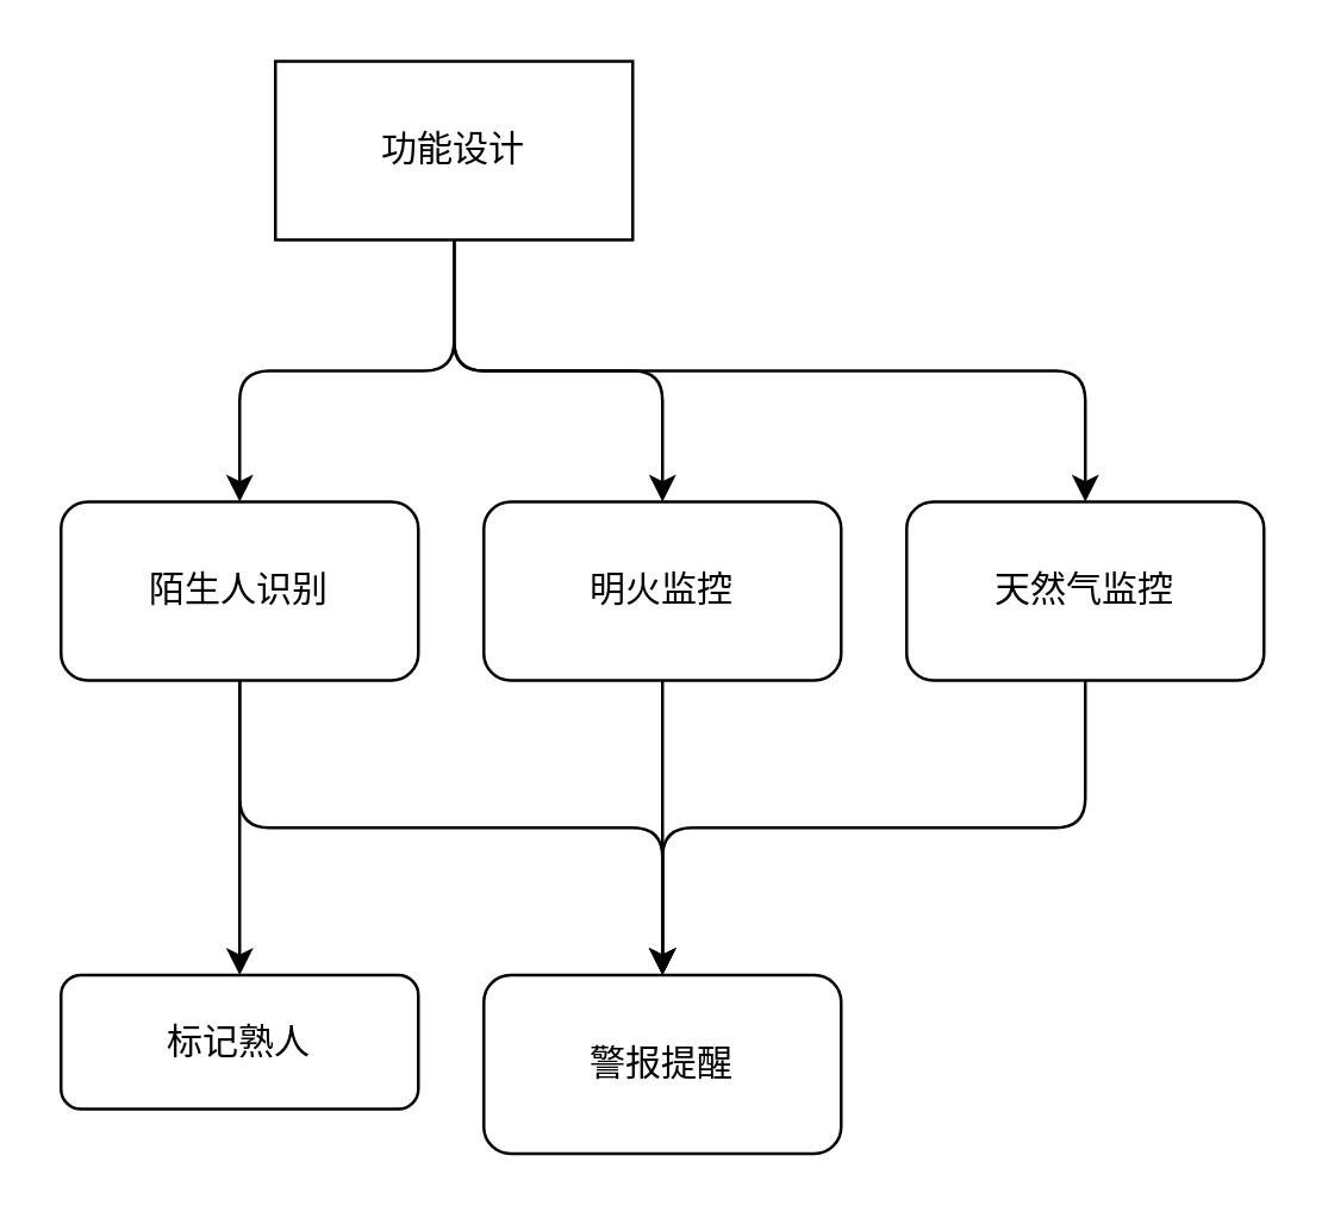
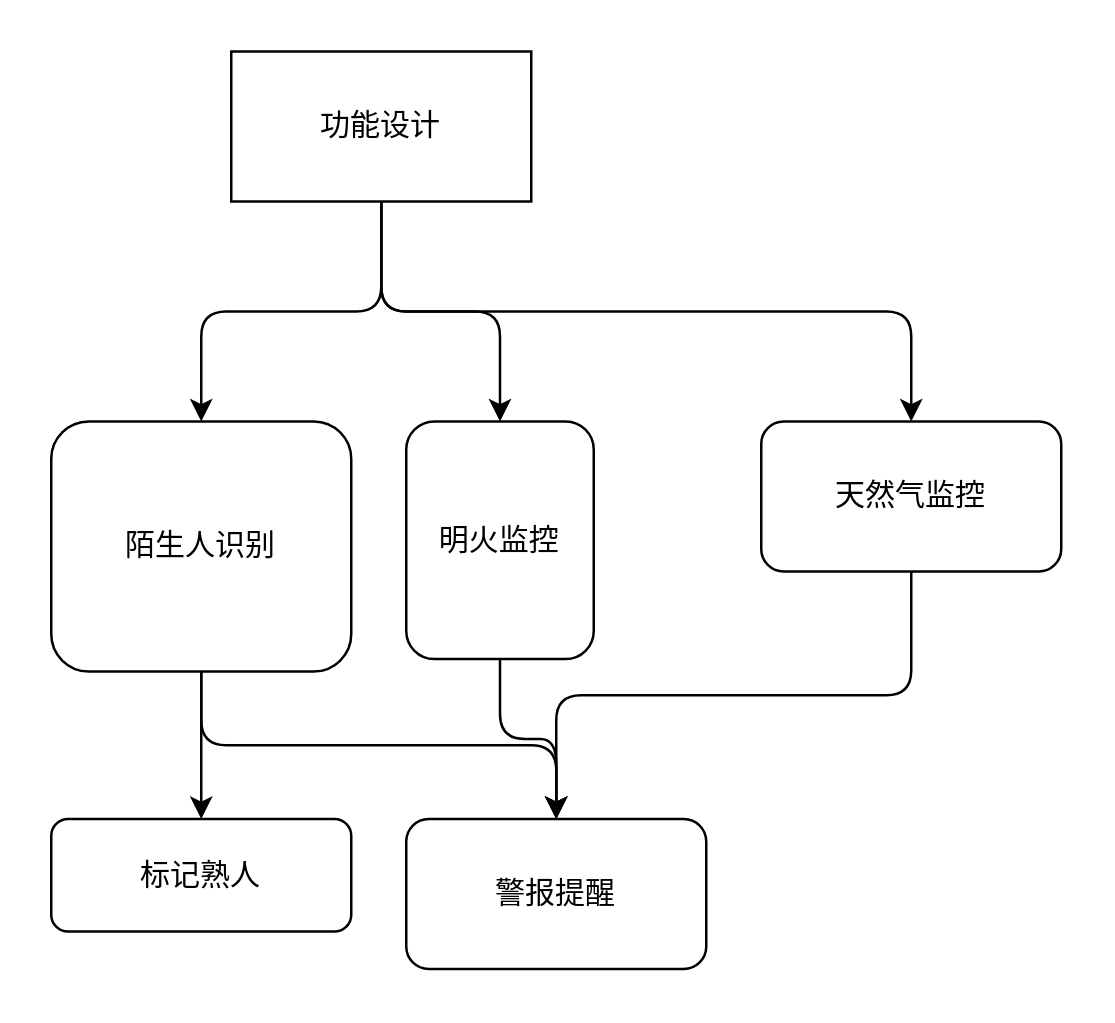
- <mxCell id="8" value="陌生人识别" style="rounded=1;whiteSpace=wrap;html=1;" vertex="1" parent="1"><mxGeometry x="20" y="168" width="120" height="60" as="geometry" /></mxCell>
+ <mxCell id="8" value="陌生人识别" style="rounded=1;whiteSpace=wrap;html=1;" vertex="1" parent="1"><mxGeometry x="20" y="168" width="120" height="100" as="geometry" /></mxCell>
- <mxCell id="10" value="明火监控" style="rounded=1;whiteSpace=wrap;html=1;" vertex="1" parent="1"><mxGeometry x="162" y="168" width="120" height="60" as="geometry" /></mxCell>
+ <mxCell id="10" value="明火监控" style="rounded=1;whiteSpace=wrap;html=1;" vertex="1" parent="1"><mxGeometry x="162" y="168" width="75" height="95" as="geometry" /></mxCell>
